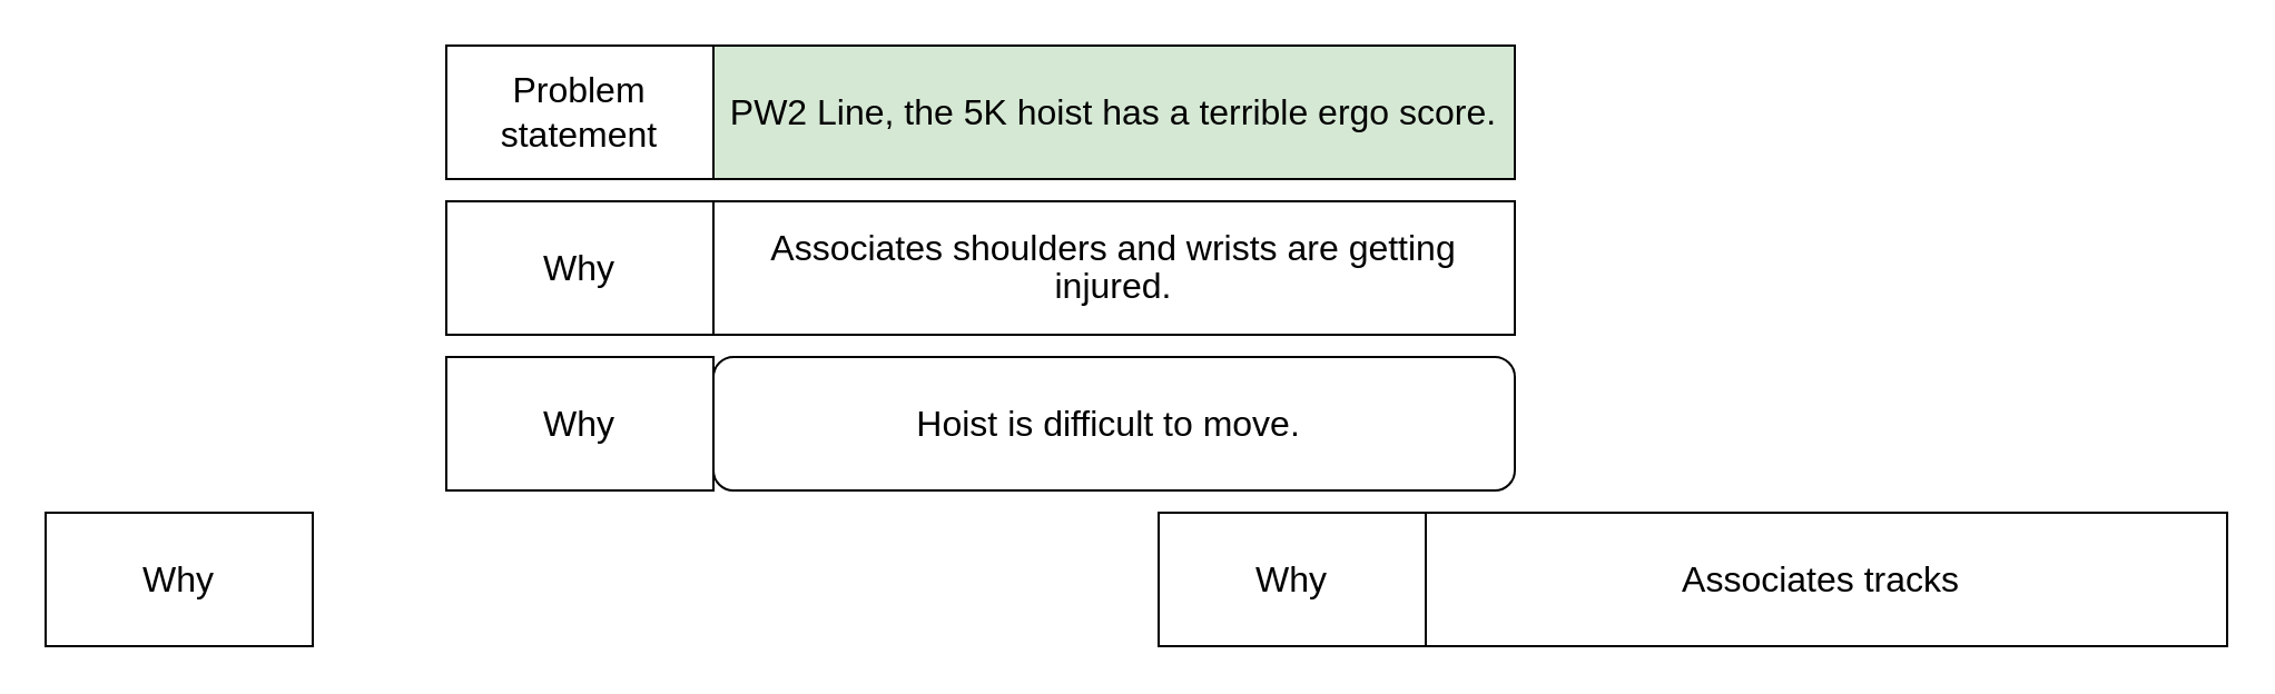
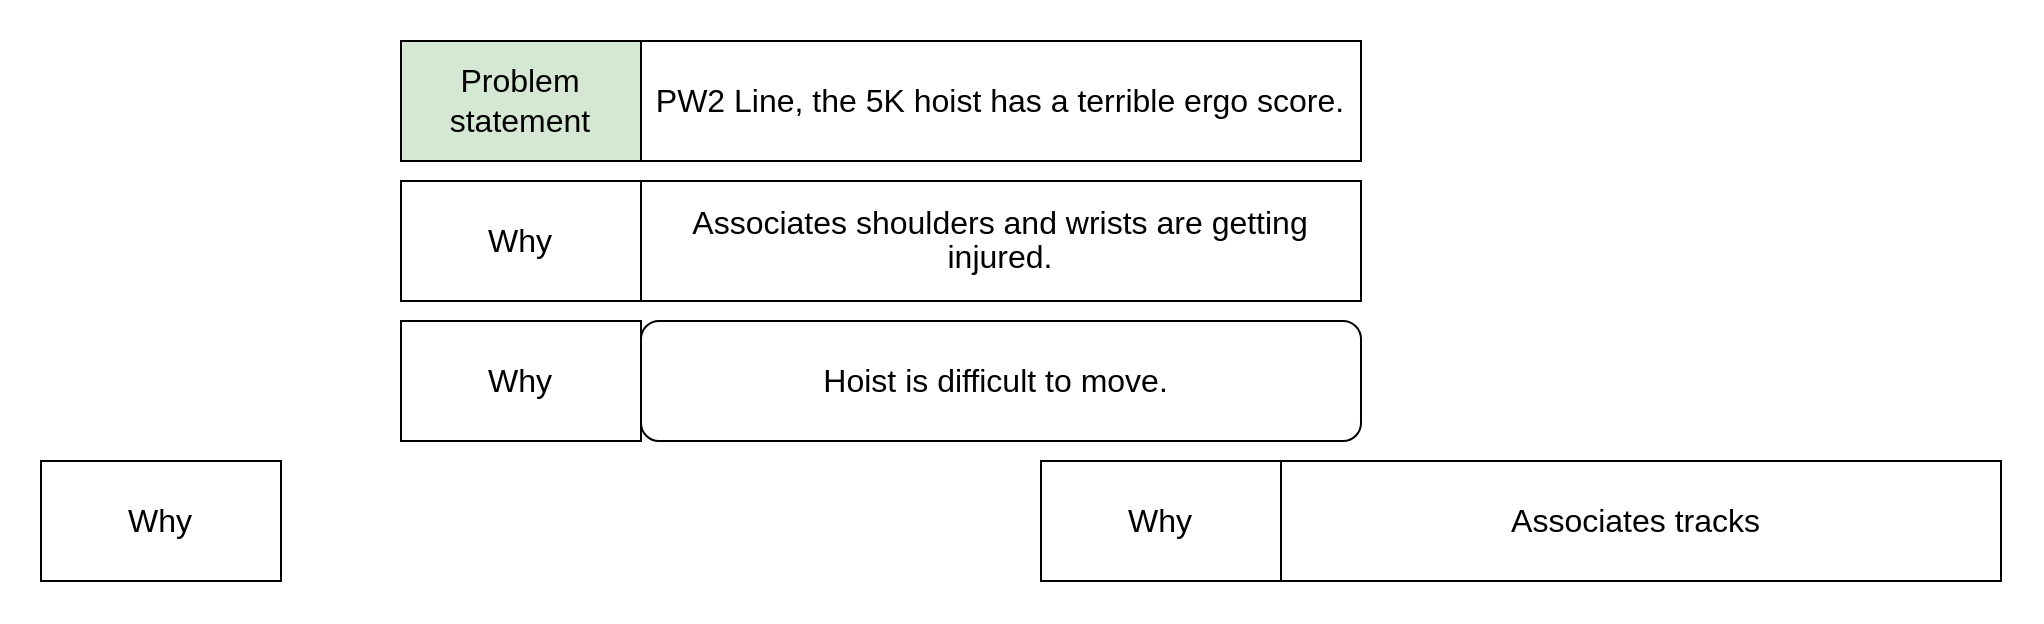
- <mxCell id="3" value="Problem statement" style="rounded=0;whiteSpace=wrap;html=1;fontSize=16;" vertex="1" parent="2"><mxGeometry width="120" height="60" as="geometry" /></mxCell>
+ <mxCell id="3" value="Problem statement" style="rounded=0;whiteSpace=wrap;html=1;fontSize=16;fillColor=#d5e8d4;" vertex="1" parent="2"><mxGeometry width="120" height="60" as="geometry" /></mxCell>
- <mxCell id="4" value="PW2 Line, the 5K hoist has a terrible ergo score." style="rounded=0;whiteSpace=wrap;html=1;fontSize=16;fillColor=#d5e8d4;" vertex="1" parent="2"><mxGeometry x="120" width="360" height="60" as="geometry" /></mxCell>
+ <mxCell id="4" value="PW2 Line, the 5K hoist has a terrible ergo score." style="rounded=0;whiteSpace=wrap;html=1;fontSize=16;" vertex="1" parent="2"><mxGeometry x="120" width="360" height="60" as="geometry" /></mxCell>
